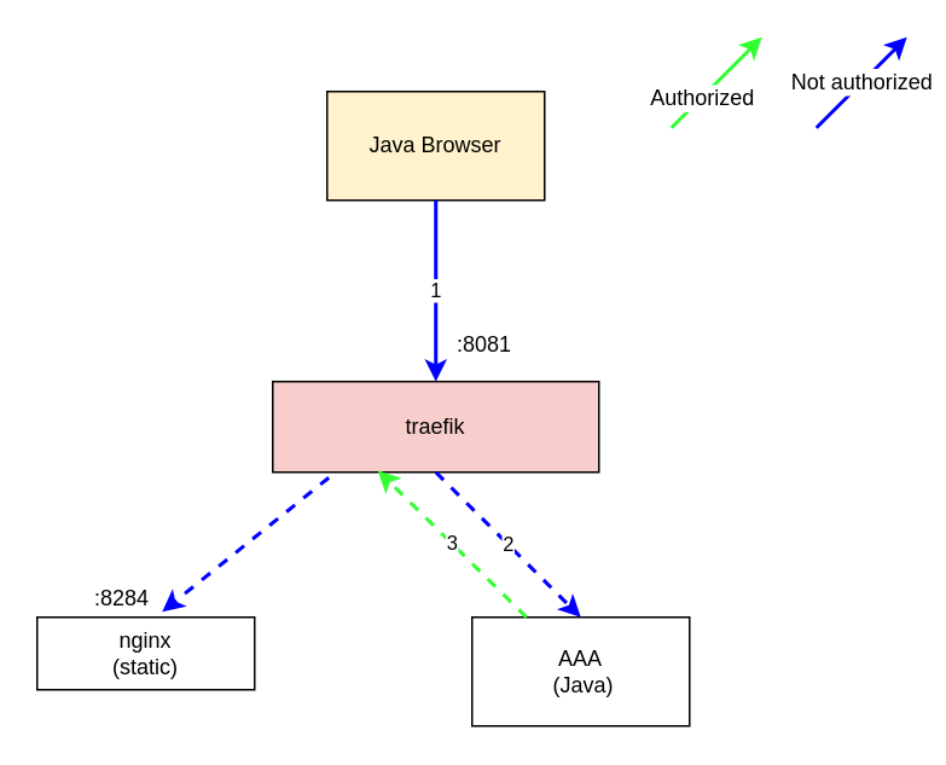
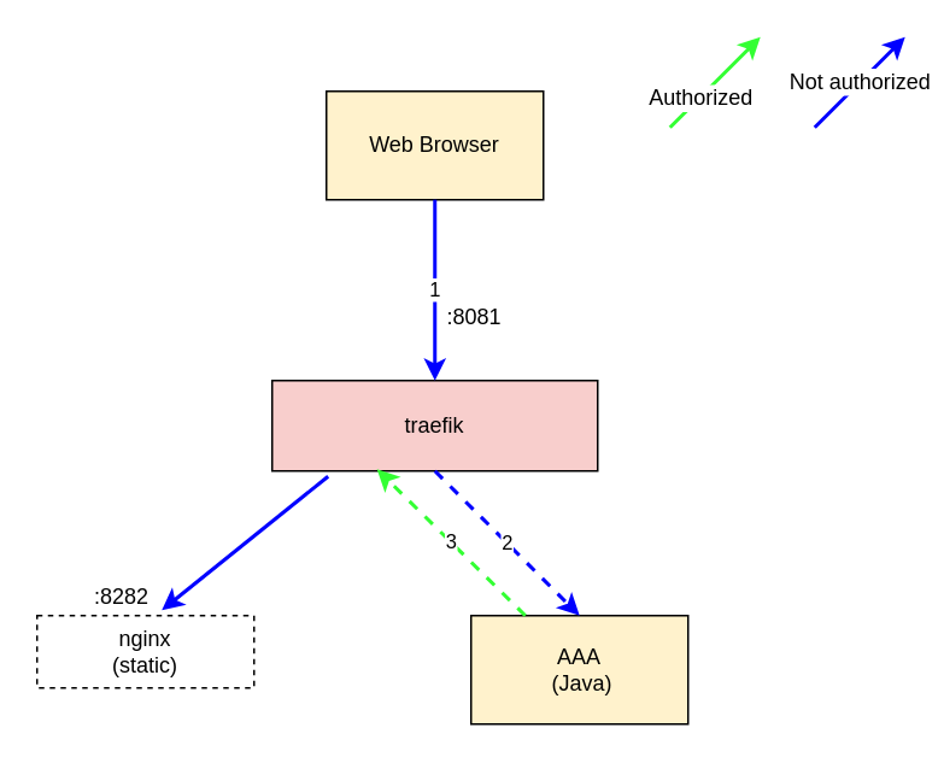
- <mxCell id="2" value="Java Browser" style="rounded=0;whiteSpace=wrap;html=1;fillColor=#FFF2CC;" parent="1" vertex="1"><mxGeometry x="180" y="50" width="120" height="60" as="geometry" /></mxCell>
+ <mxCell id="2" value="Web Browser" style="rounded=0;whiteSpace=wrap;html=1;fillColor=#FFF2CC;" parent="1" vertex="1"><mxGeometry x="180" y="50" width="120" height="60" as="geometry" /></mxCell>
- <mxCell id="13" value="&lt;div&gt;:8081&lt;/div&gt;" style="text;html=1;resizable=0;points=[];autosize=1;align=left;verticalAlign=top;spacingTop=-4;" parent="1" vertex="1"><mxGeometry x="250" y="180" width="50" height="20" as="geometry" /></mxCell>
+ <mxCell id="13" value="&lt;div&gt;:8081&lt;/div&gt;" style="text;html=1;resizable=0;points=[];autosize=1;align=left;verticalAlign=top;spacingTop=-4;" parent="1" vertex="1"><mxGeometry x="245" y="165" width="50" height="20" as="geometry" /></mxCell>
- <mxCell id="14" value="" style="endArrow=classic;html=1;strokeColor=#0000FF;strokeWidth=2;fontColor=#000000;fontSize=12;exitX=0.172;exitY=1.06;exitDx=0;exitDy=0;exitPerimeter=0;entryX=0.575;entryY=-0.075;entryDx=0;entryDy=0;entryPerimeter=0;dashed=1;" parent="1" source="4" target="11" edge="1"><mxGeometry x="1" y="50" width="50" height="50" relative="1" as="geometry"><mxPoint x="20" y="200" as="sourcePoint" /><mxPoint x="70" y="150" as="targetPoint" /><mxPoint x="5" y="-4" as="offset" /></mxGeometry></mxCell>
+ <mxCell id="14" value="" style="endArrow=classic;html=1;strokeColor=#0000FF;strokeWidth=2;fontColor=#000000;fontSize=12;exitX=0.172;exitY=1.06;exitDx=0;exitDy=0;exitPerimeter=0;entryX=0.575;entryY=-0.075;entryDx=0;entryDy=0;entryPerimeter=0;" parent="1" source="4" target="11" edge="1"><mxGeometry x="1" y="50" width="50" height="50" relative="1" as="geometry"><mxPoint x="20" y="200" as="sourcePoint" /><mxPoint x="70" y="150" as="targetPoint" /><mxPoint x="5" y="-4" as="offset" /></mxGeometry></mxCell>
- <mxCell id="5" value=":8284" style="text;html=1;resizable=0;points=[];autosize=1;align=left;verticalAlign=top;spacingTop=-4;" parent="1" vertex="1"><mxGeometry x="50" y="320" width="50" height="20" as="geometry" /></mxCell>
+ <mxCell id="5" value=":8282" style="text;html=1;resizable=0;points=[];autosize=1;align=left;verticalAlign=top;spacingTop=-4;" parent="1" vertex="1"><mxGeometry x="50" y="320" width="50" height="20" as="geometry" /></mxCell>
- <mxCell id="11" value="&lt;div&gt;nginx&lt;/div&gt;&lt;div&gt;(static)&lt;br&gt;&lt;/div&gt;" style="rounded=0;whiteSpace=wrap;html=1;fillColor=#FFFFFF;" parent="1" vertex="1"><mxGeometry x="20" y="340" width="120" height="40" as="geometry" /></mxCell>
+ <mxCell id="11" value="&lt;div&gt;nginx&lt;/div&gt;&lt;div&gt;(static)&lt;br&gt;&lt;/div&gt;" style="rounded=0;whiteSpace=wrap;html=1;fillColor=#FFFFFF;dashed=1;" parent="1" vertex="1"><mxGeometry x="20" y="340" width="120" height="40" as="geometry" /></mxCell>
- <mxCell id="3" value="&lt;div&gt;AAA&lt;/div&gt;&amp;nbsp;(Java)" style="rounded=0;whiteSpace=wrap;html=1;fillColor=#FFFFFF;" parent="1" vertex="1"><mxGeometry x="260" y="340" width="120" height="60" as="geometry" /></mxCell>
+ <mxCell id="3" value="&lt;div&gt;AAA&lt;/div&gt;&amp;nbsp;(Java)" style="rounded=0;whiteSpace=wrap;html=1;fillColor=#fff2cc;" parent="1" vertex="1"><mxGeometry x="260" y="340" width="120" height="60" as="geometry" /></mxCell>
